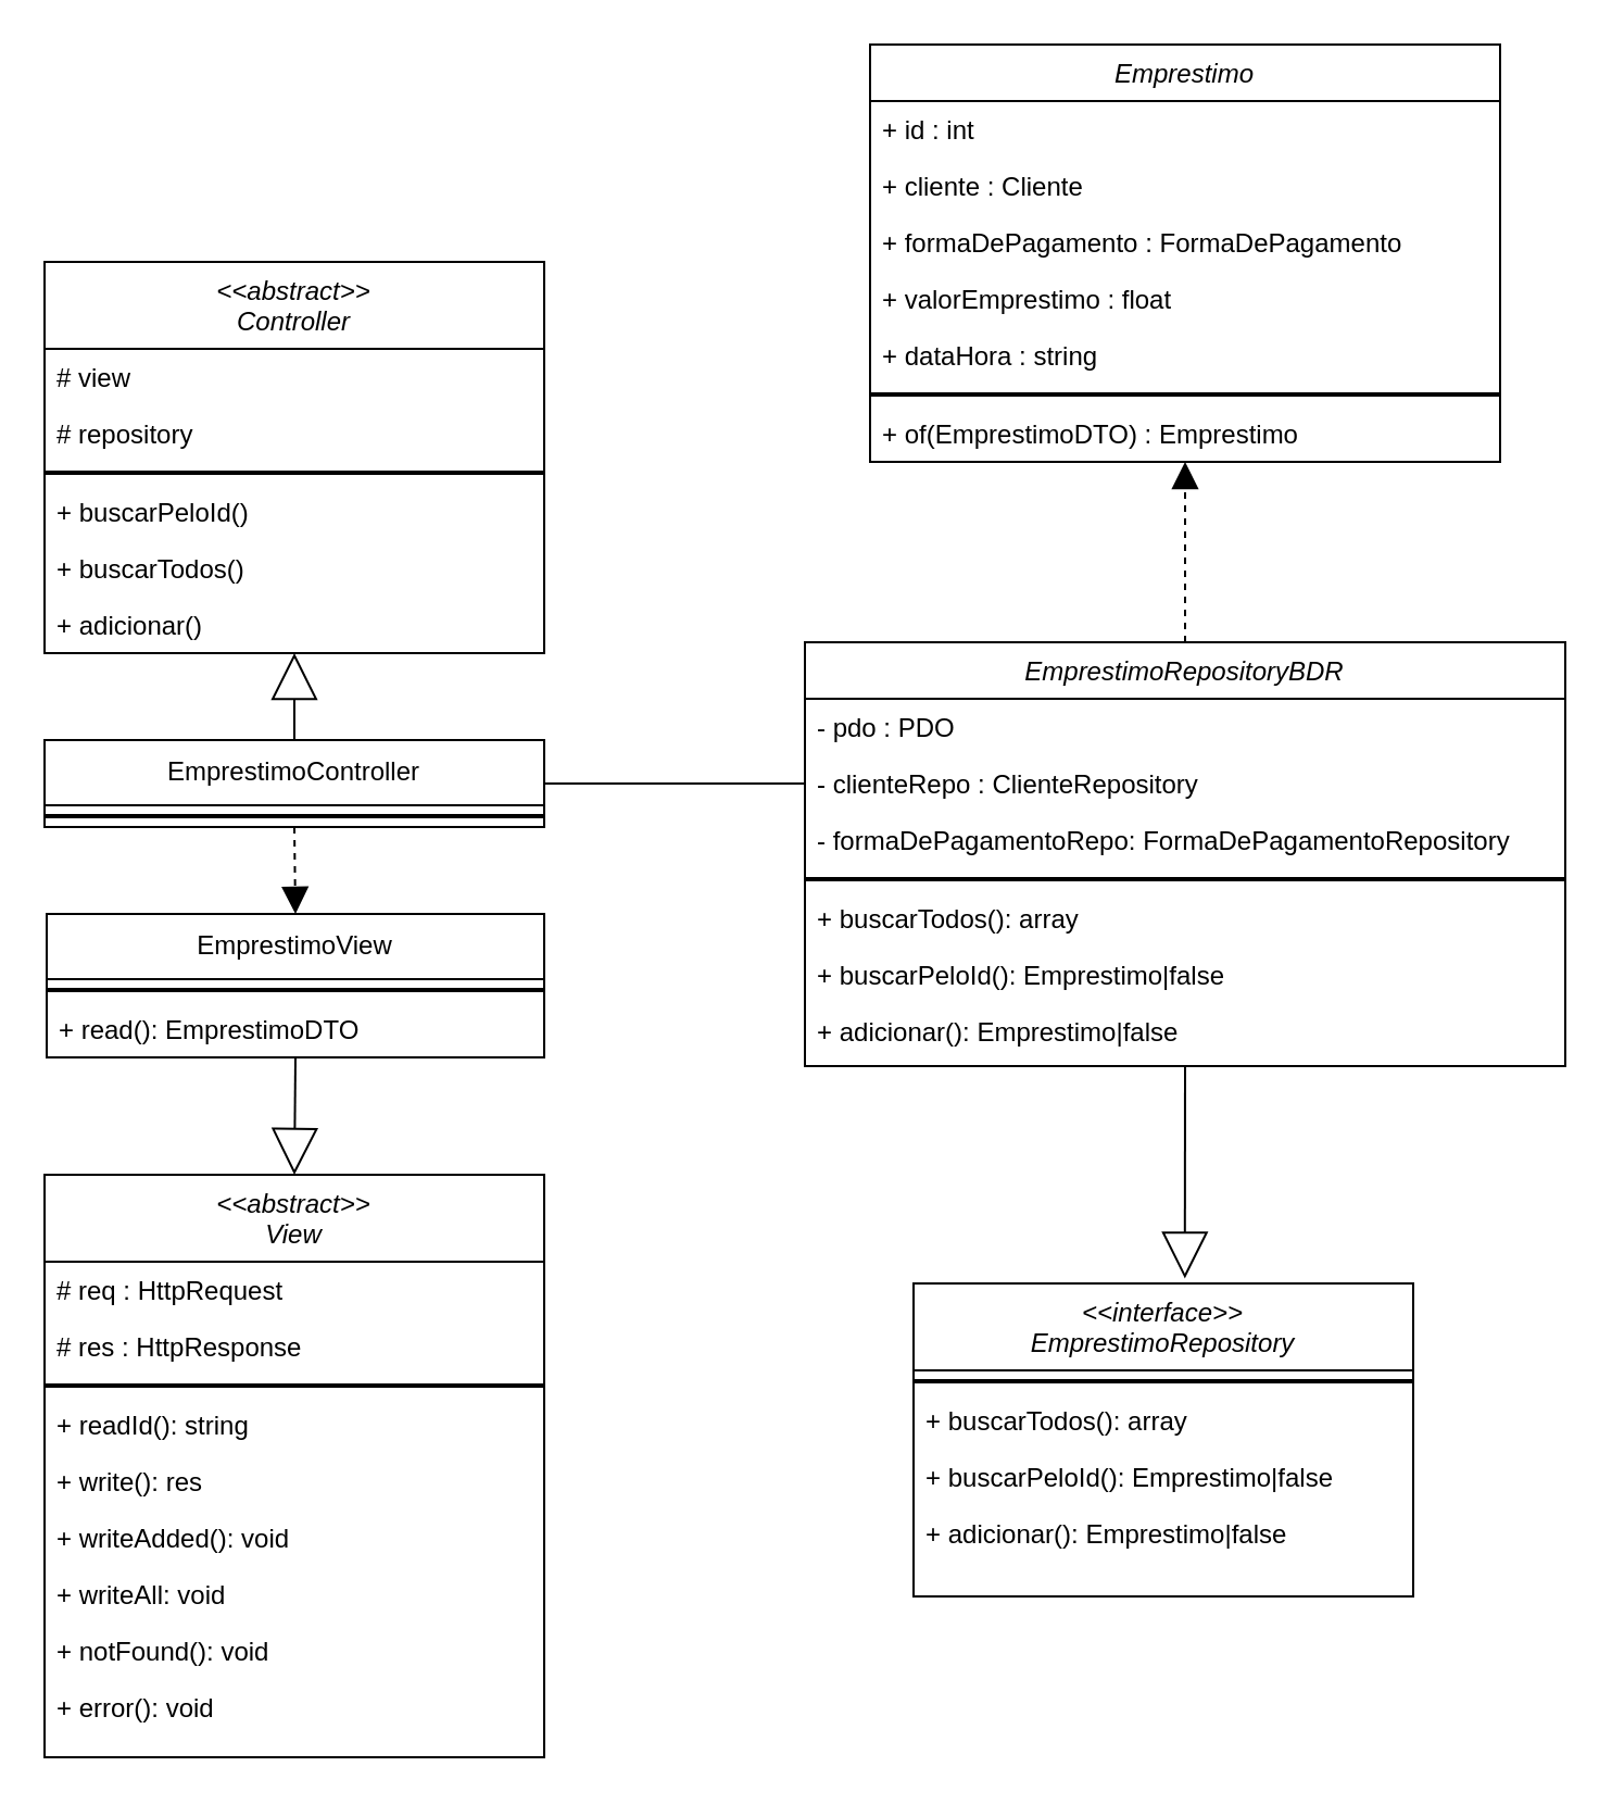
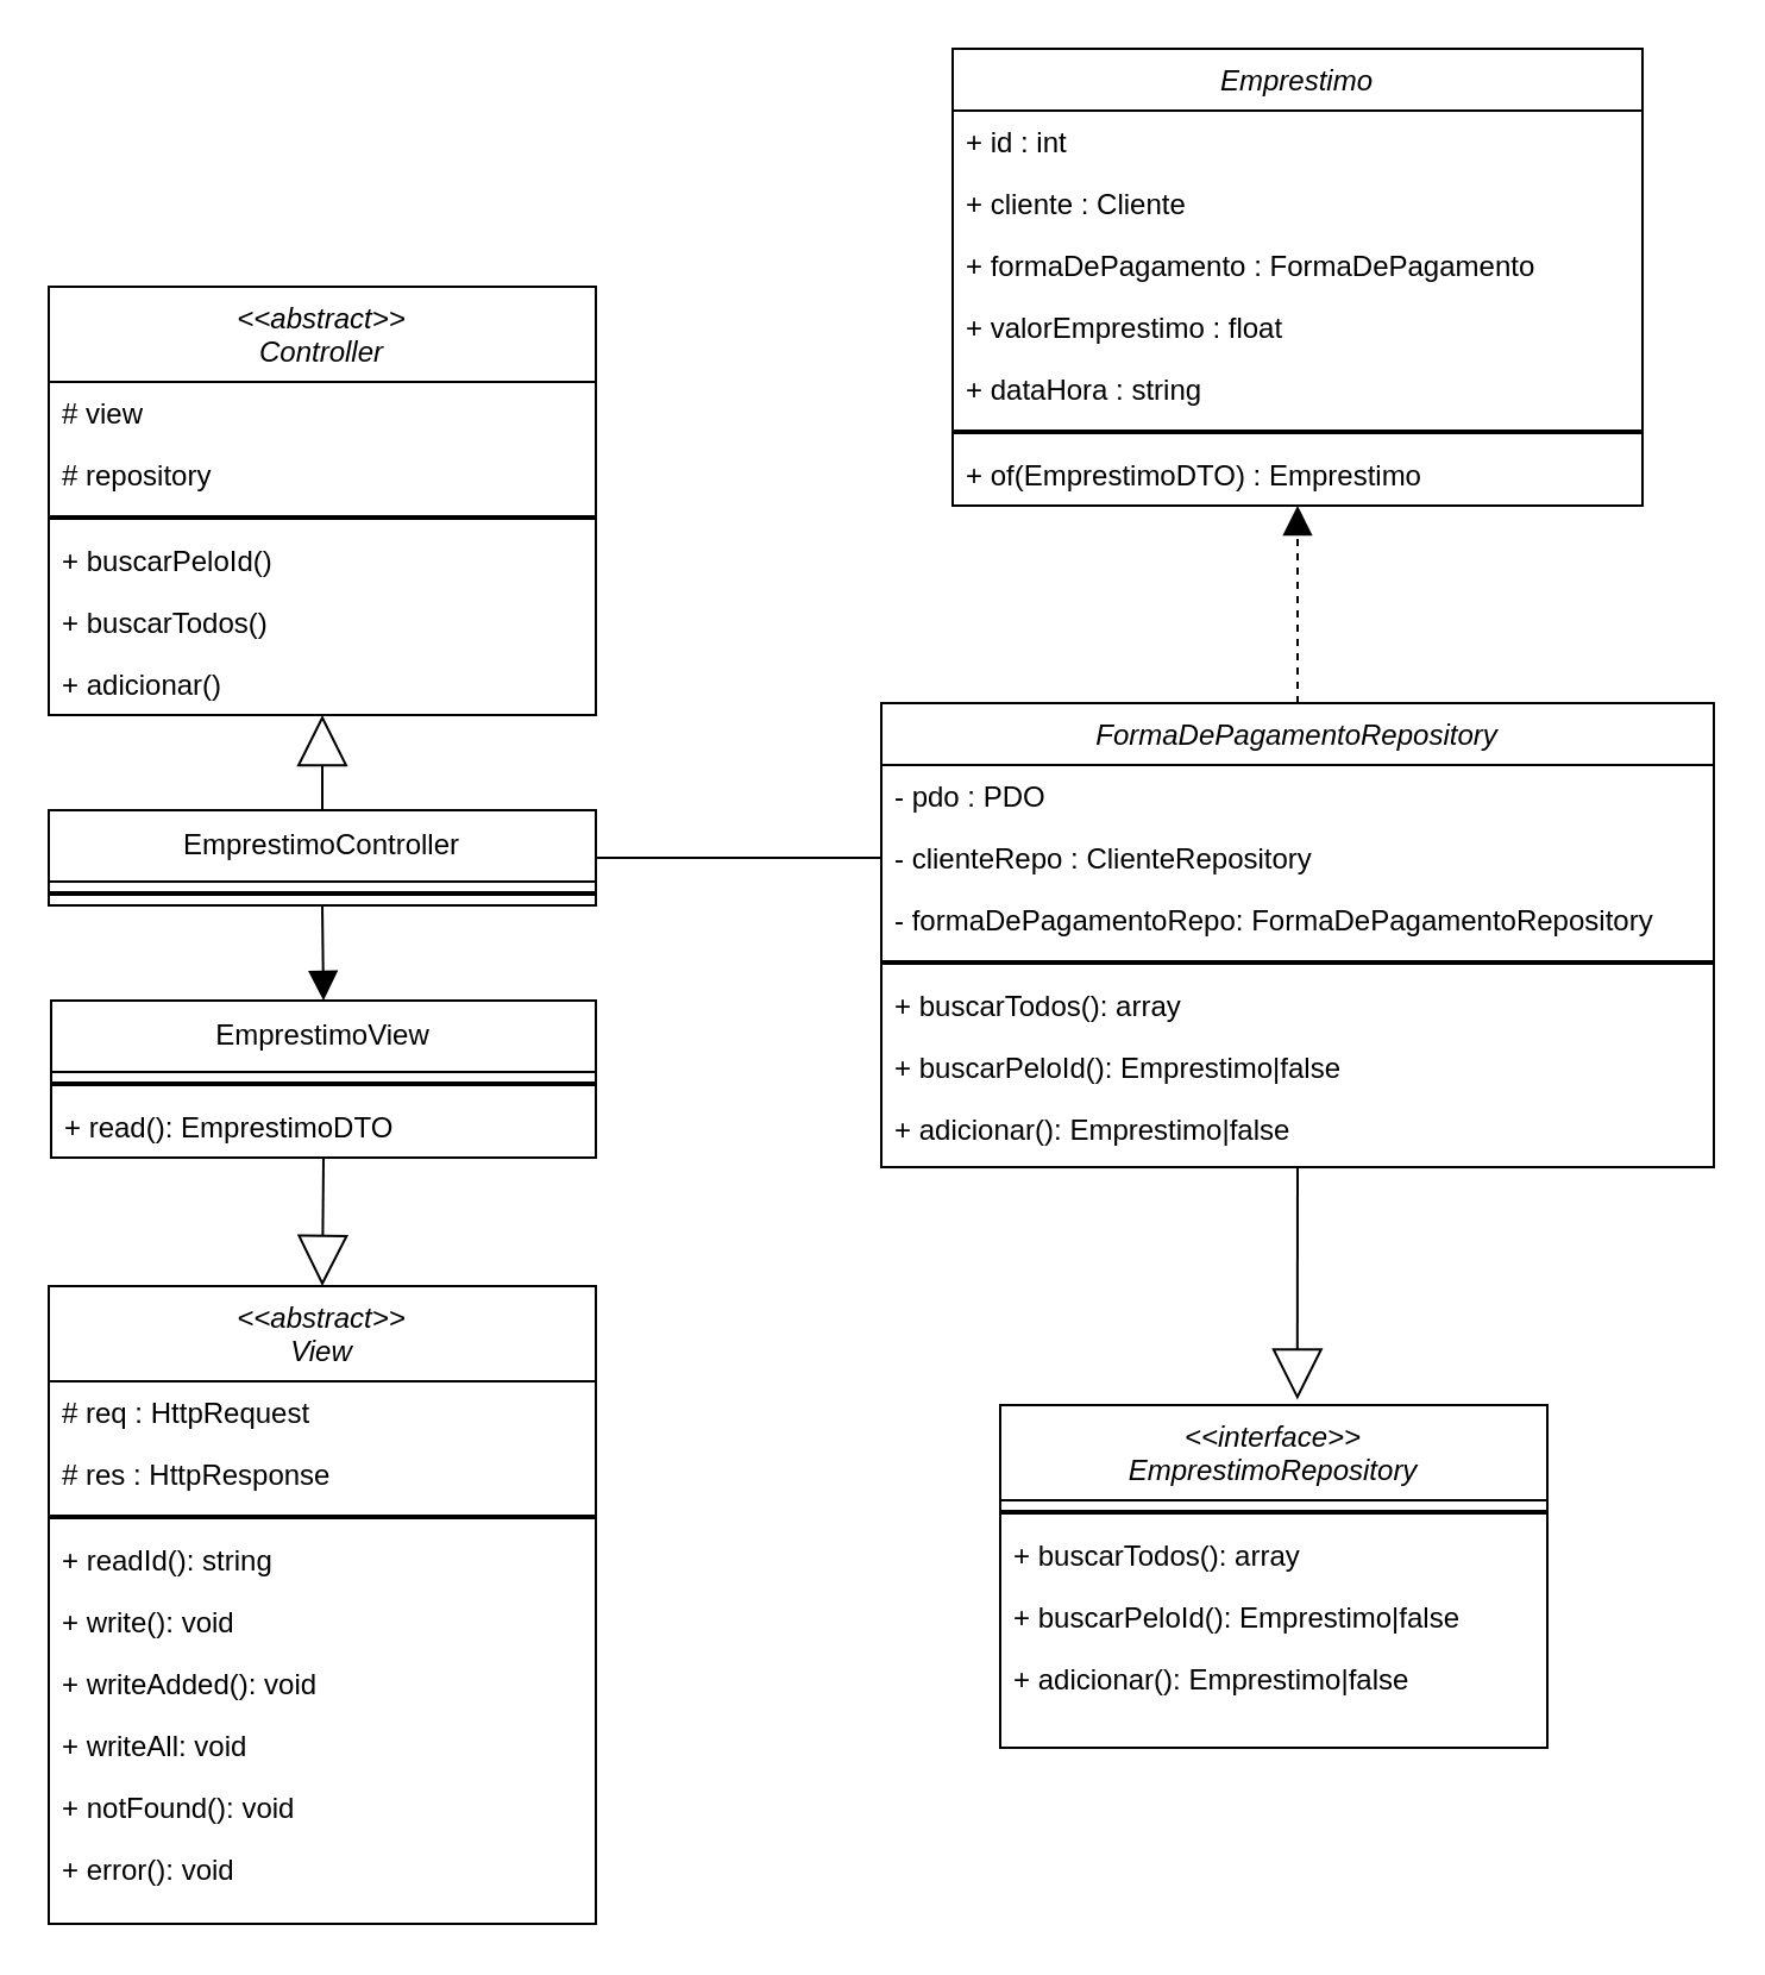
- <mxCell id="39" value="EmprestimoRepositoryBDR" style="swimlane;fontStyle=2;align=center;verticalAlign=top;childLayout=stackLayout;horizontal=1;startSize=26;horizontalStack=0;resizeParent=1;resizeLast=0;collapsible=1;marginBottom=0;rounded=0;shadow=0;strokeWidth=1;" parent="1" vertex="1"><mxGeometry x="370" y="295" width="350" height="195" as="geometry"><mxRectangle x="230" y="140" width="160" height="26" as="alternateBounds" /></mxGeometry></mxCell>
+ <mxCell id="39" value="FormaDePagamentoRepository" style="swimlane;fontStyle=2;align=center;verticalAlign=top;childLayout=stackLayout;horizontal=1;startSize=26;horizontalStack=0;resizeParent=1;resizeLast=0;collapsible=1;marginBottom=0;rounded=0;shadow=0;strokeWidth=1;" parent="1" vertex="1"><mxGeometry x="370" y="295" width="350" height="195" as="geometry"><mxRectangle x="230" y="140" width="160" height="26" as="alternateBounds" /></mxGeometry></mxCell>
- <mxCell id="49" value="" style="endArrow=block;html=1;rounded=0;endFill=1;startSize=20;sourcePerimeterSpacing=20;endSize=10;entryX=0.5;entryY=0;entryDx=0;entryDy=0;exitX=0.5;exitY=1;exitDx=0;exitDy=0;dashed=1;" parent="1" source="10" edge="1" target="30"><mxGeometry width="50" height="50" relative="1" as="geometry"><mxPoint x="150" y="400" as="sourcePoint" /><mxPoint x="127" y="500" as="targetPoint" /><Array as="points" /></mxGeometry></mxCell>
+ <mxCell id="49" value="" style="endArrow=block;html=1;rounded=0;endFill=1;startSize=20;sourcePerimeterSpacing=20;endSize=10;entryX=0.5;entryY=0;entryDx=0;entryDy=0;exitX=0.5;exitY=1;exitDx=0;exitDy=0;" parent="1" source="10" edge="1" target="30"><mxGeometry width="50" height="50" relative="1" as="geometry"><mxPoint x="150" y="400" as="sourcePoint" /><mxPoint x="127" y="500" as="targetPoint" /><Array as="points" /></mxGeometry></mxCell>
- <mxCell id="25" value="+ write(): res " style="text;align=left;verticalAlign=top;spacingLeft=4;spacingRight=4;overflow=hidden;rotatable=0;points=[[0,0.5],[1,0.5]];portConstraint=eastwest;" parent="20" vertex="1"><mxGeometry y="128" width="230" height="26" as="geometry" /></mxCell>
+ <mxCell id="25" value="+ write(): void " style="text;align=left;verticalAlign=top;spacingLeft=4;spacingRight=4;overflow=hidden;rotatable=0;points=[[0,0.5],[1,0.5]];portConstraint=eastwest;" parent="20" vertex="1"><mxGeometry y="128" width="230" height="26" as="geometry" /></mxCell>
